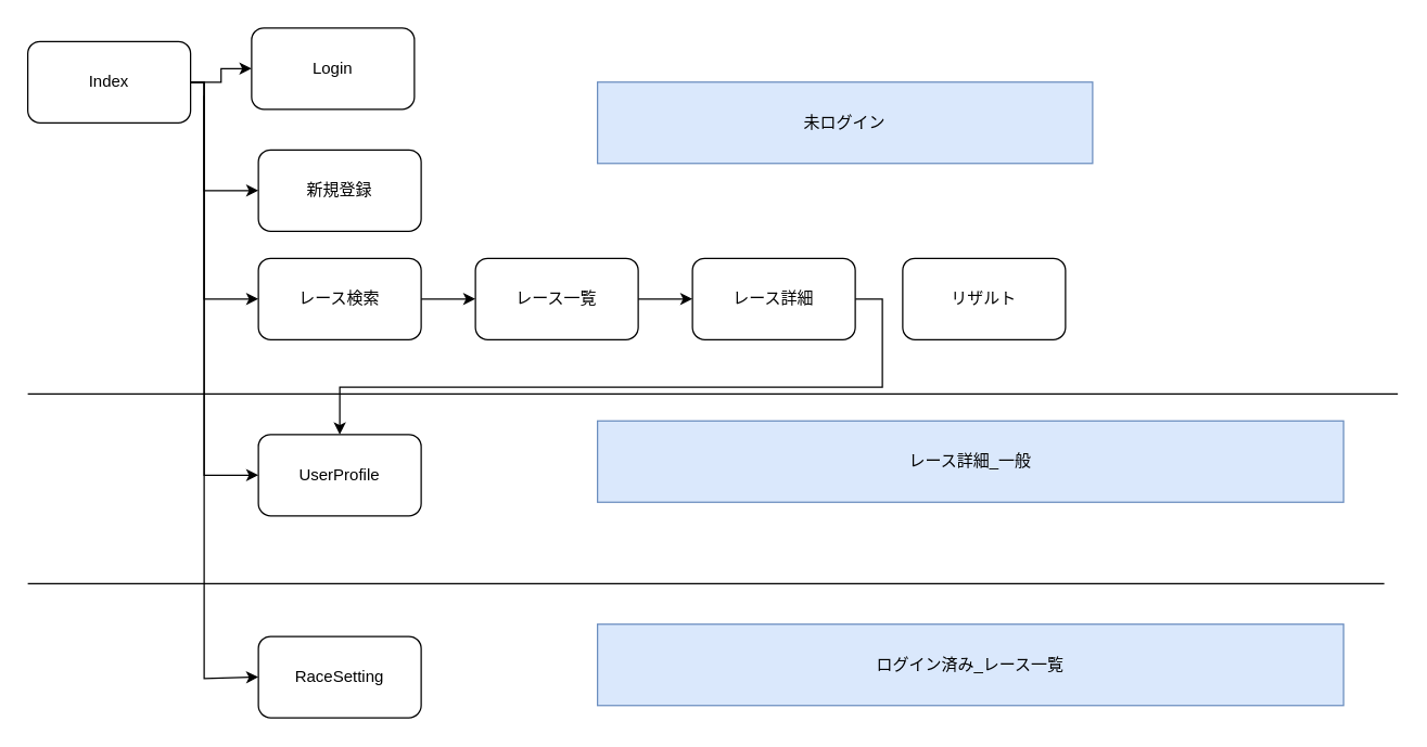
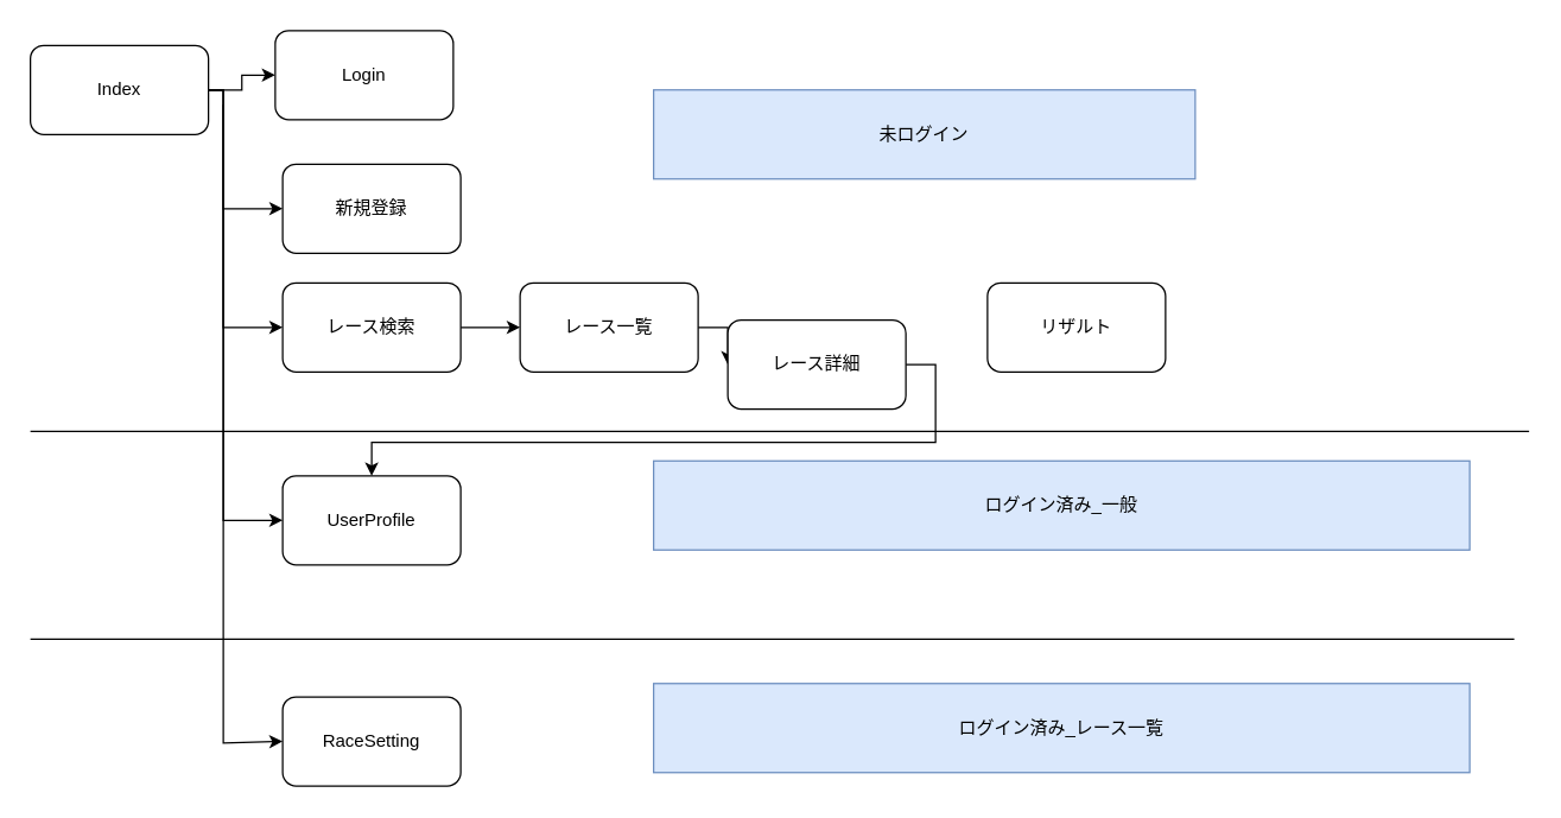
- <mxCell id="17" value="レース詳細" style="rounded=1;whiteSpace=wrap;html=1;" vertex="1" parent="1"><mxGeometry x="510" y="190" width="120" height="60" as="geometry" /></mxCell>
+ <mxCell id="17" value="レース詳細" style="rounded=1;whiteSpace=wrap;html=1;" vertex="1" parent="1"><mxGeometry x="490" y="215" width="120" height="60" as="geometry" /></mxCell>
- <mxCell id="11" value="レース詳細_一般" style="rounded=0;whiteSpace=wrap;html=1;fillColor=#dae8fc;strokeColor=#6c8ebf;" vertex="1" parent="1"><mxGeometry x="440" y="310" width="550" height="60" as="geometry" /></mxCell>
+ <mxCell id="11" value="ログイン済み_一般" style="rounded=0;whiteSpace=wrap;html=1;fillColor=#dae8fc;strokeColor=#6c8ebf;" vertex="1" parent="1"><mxGeometry x="440" y="310" width="550" height="60" as="geometry" /></mxCell>
